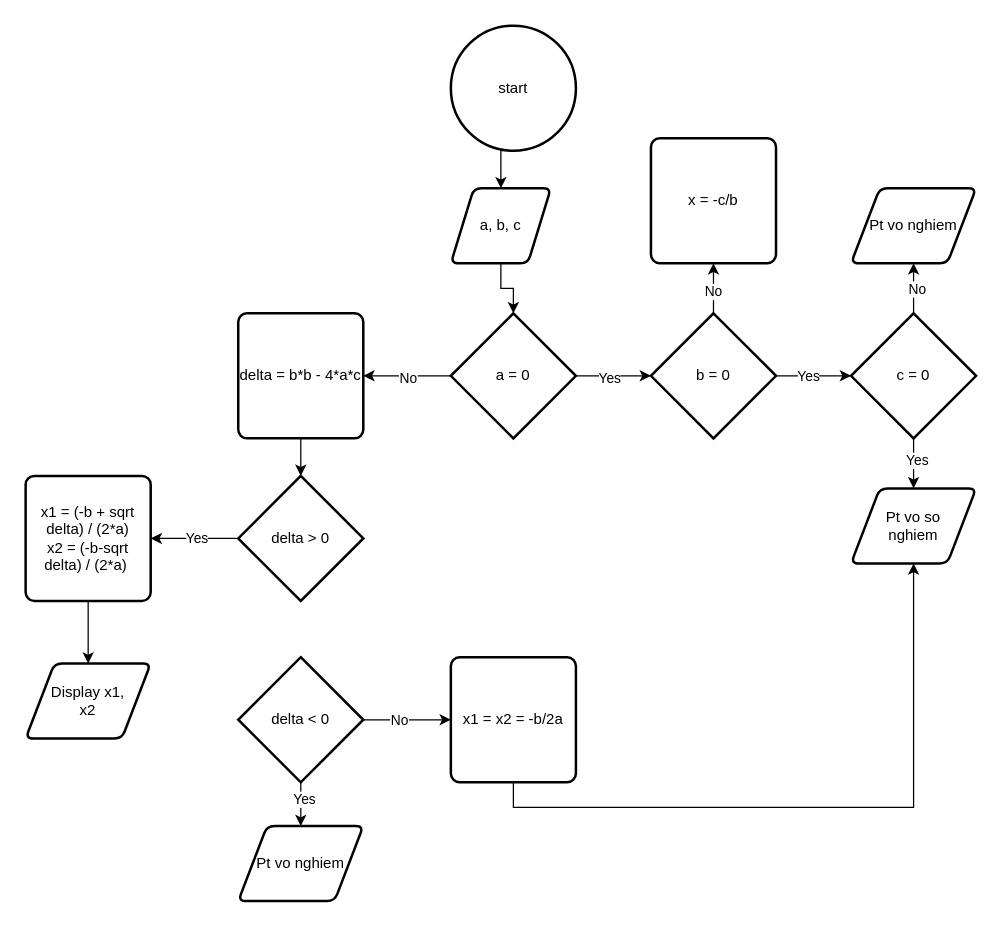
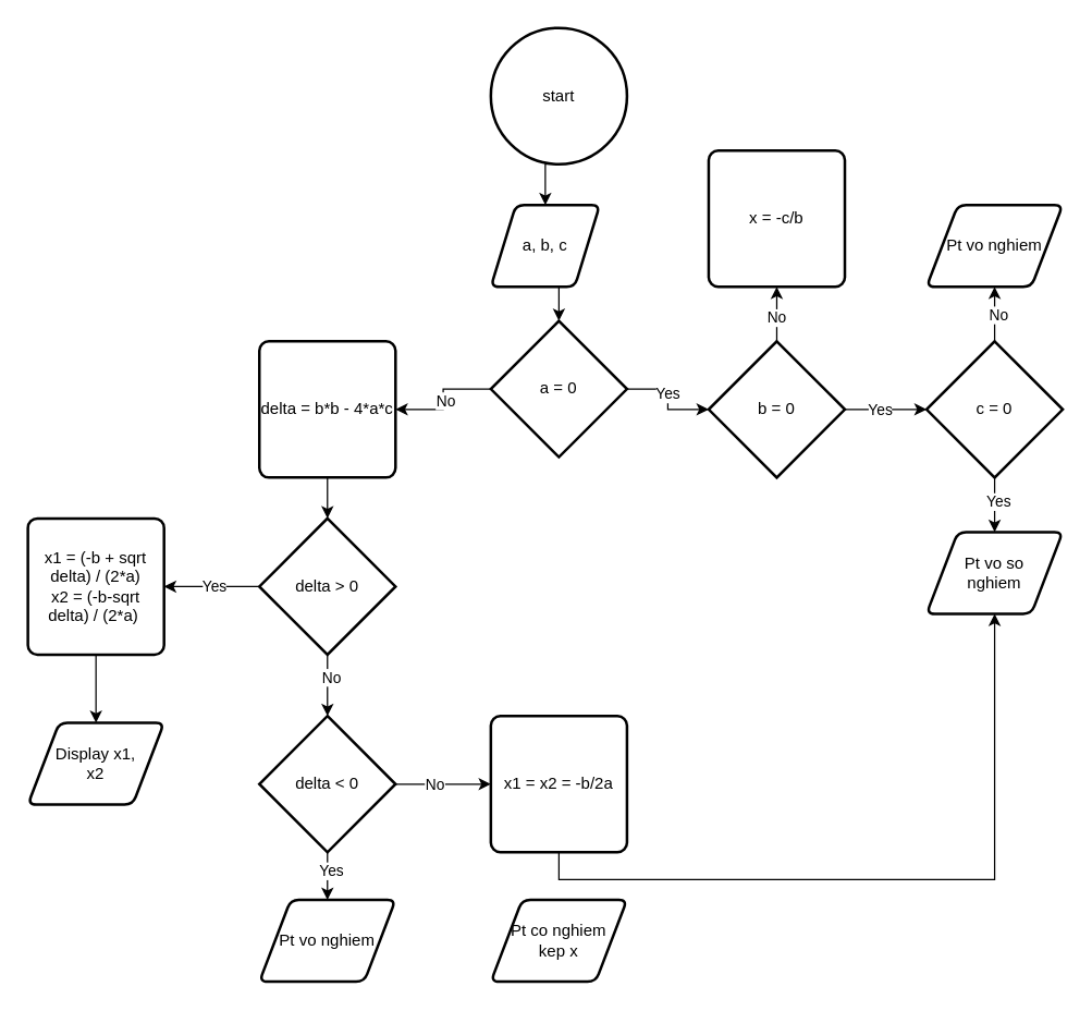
- <mxCell id="10" value="a = 0" style="strokeWidth=2;html=1;shape=mxgraph.flowchart.decision;whiteSpace=wrap;" vertex="1" parent="1"><mxGeometry x="360" y="250" width="100" height="100" as="geometry" /></mxCell>
+ <mxCell id="10" value="a = 0" style="strokeWidth=2;html=1;shape=mxgraph.flowchart.decision;whiteSpace=wrap;" vertex="1" parent="1"><mxGeometry x="360" y="235" width="100" height="100" as="geometry" /></mxCell>
+ <mxCell id="28" style="edgeStyle=orthogonalEdgeStyle;rounded=0;orthogonalLoop=1;jettySize=auto;html=1;exitX=0.5;exitY=1;exitDx=0;exitDy=0;exitPerimeter=0;entryX=0.5;entryY=0;entryDx=0;entryDy=0;entryPerimeter=0;" edge="1" parent="1" source="30" target="38"><mxGeometry relative="1" as="geometry" /></mxCell>
+ <mxCell id="29" value="No" style="edgeLabel;html=1;align=center;verticalAlign=middle;resizable=0;points=[];" vertex="1" connectable="0" parent="28"><mxGeometry x="-0.289" y="2" relative="1" as="geometry"><mxPoint as="offset" /></mxGeometry></mxCell>
+ <mxCell id="42" value="Pt co nghiem&lt;br&gt;kep x" style="shape=parallelogram;html=1;strokeWidth=2;perimeter=parallelogramPerimeter;whiteSpace=wrap;rounded=1;arcSize=12;size=0.23;" vertex="1" parent="1"><mxGeometry x="360" y="660" width="100" height="60" as="geometry" /></mxCell>
